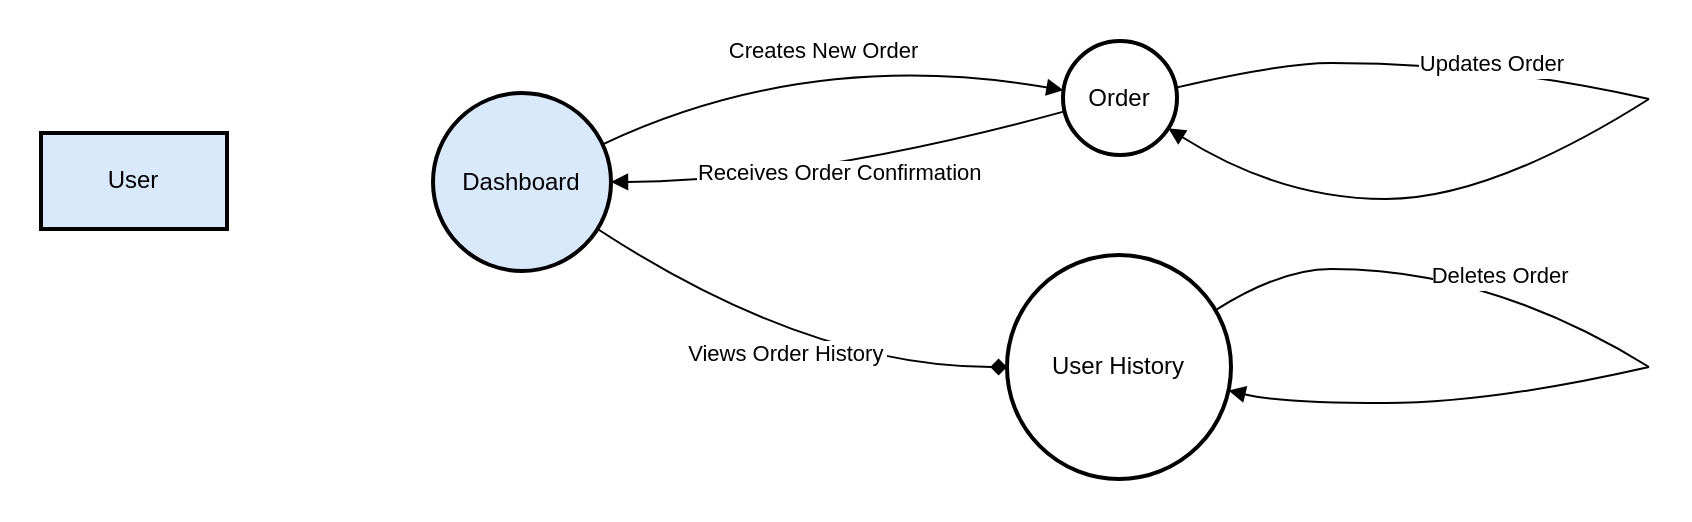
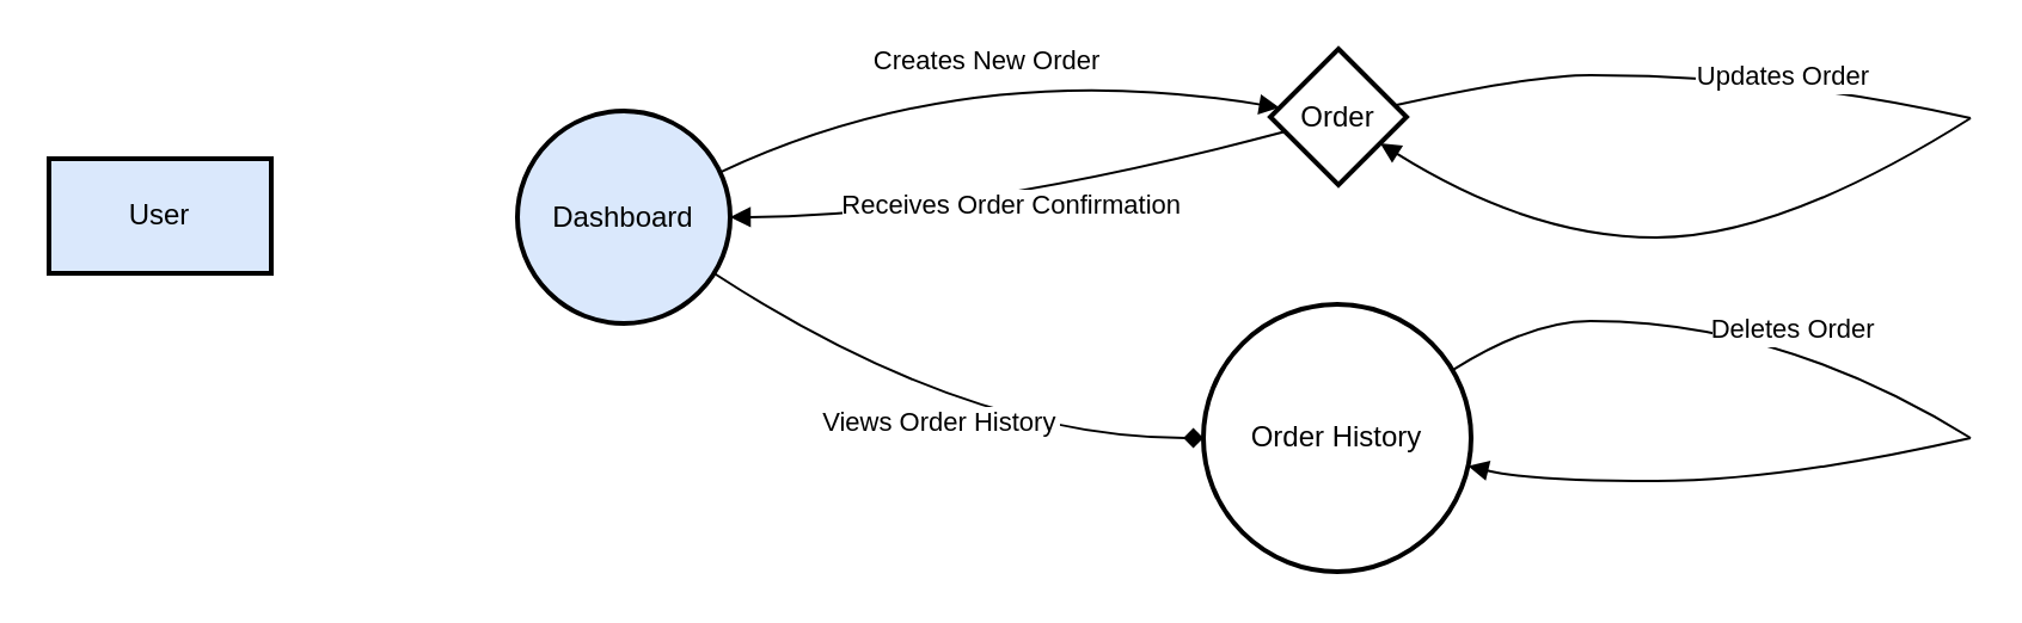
- <mxCell id="4" value="Order" style="ellipse;aspect=fixed;strokeWidth=2;whiteSpace=wrap;" vertex="1" parent="1"><mxGeometry x="531" y="20" width="57" height="57" as="geometry" /></mxCell>
+ <mxCell id="4" value="Order" style="rhombus;aspect=fixed;strokeWidth=2;whiteSpace=wrap;" vertex="1" parent="1"><mxGeometry x="531" y="20" width="57" height="57" as="geometry" /></mxCell>
- <mxCell id="5" value="User History" style="ellipse;aspect=fixed;strokeWidth=2;whiteSpace=wrap;" vertex="1" parent="1"><mxGeometry x="503" y="127" width="112" height="112" as="geometry" /></mxCell>
+ <mxCell id="5" value="Order History" style="ellipse;aspect=fixed;strokeWidth=2;whiteSpace=wrap;" vertex="1" parent="1"><mxGeometry x="503" y="127" width="112" height="112" as="geometry" /></mxCell>
